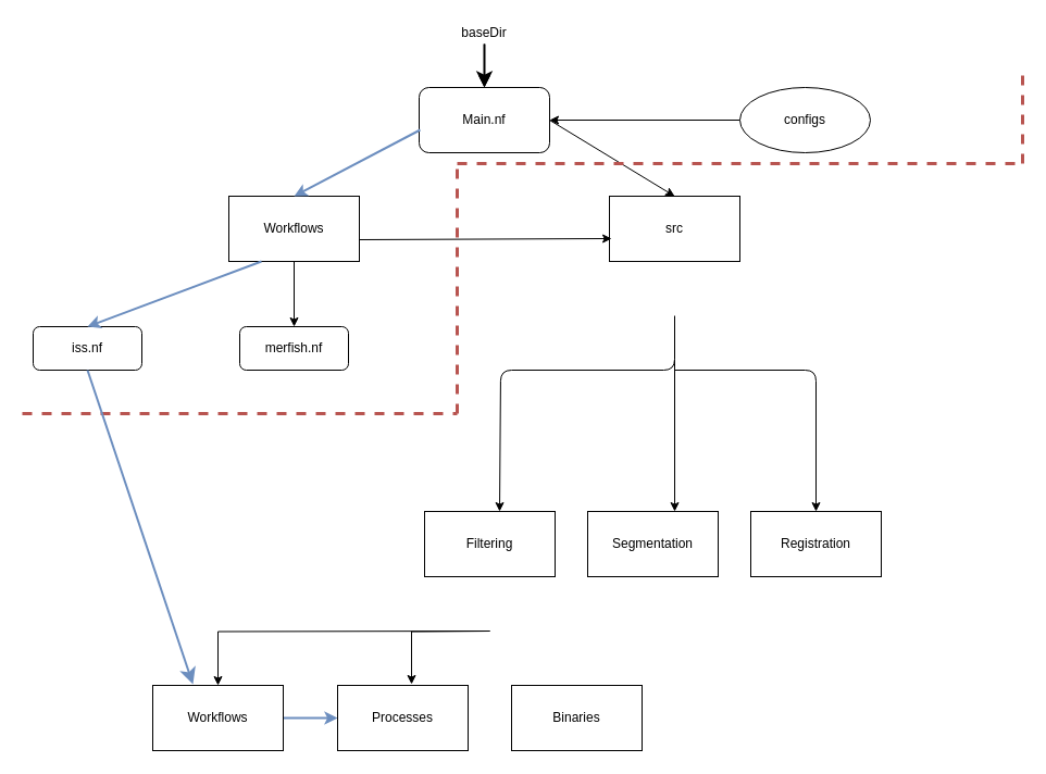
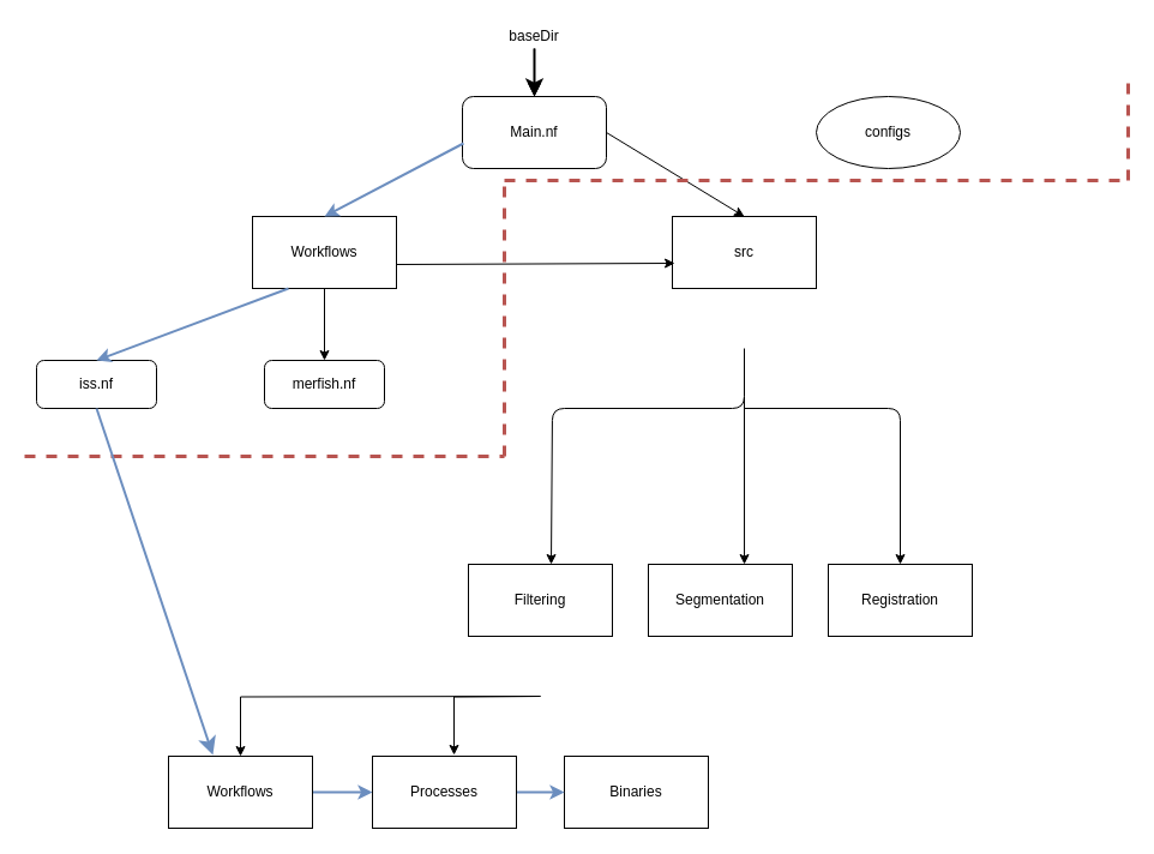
- <mxCell id="25" value="" style="edgeStyle=orthogonalEdgeStyle;rounded=0;orthogonalLoop=1;jettySize=auto;html=1;" edge="1" parent="1" source="26" target="5"><mxGeometry relative="1" as="geometry" /></mxCell>
+ <mxCell id="21" value="" style="edgeStyle=orthogonalEdgeStyle;rounded=1;orthogonalLoop=1;jettySize=auto;html=1;strokeWidth=2;fillColor=#dae8fc;strokeColor=#6c8ebf;" edge="1" parent="1" source="22" target="18"><mxGeometry relative="1" as="geometry" /></mxCell>
